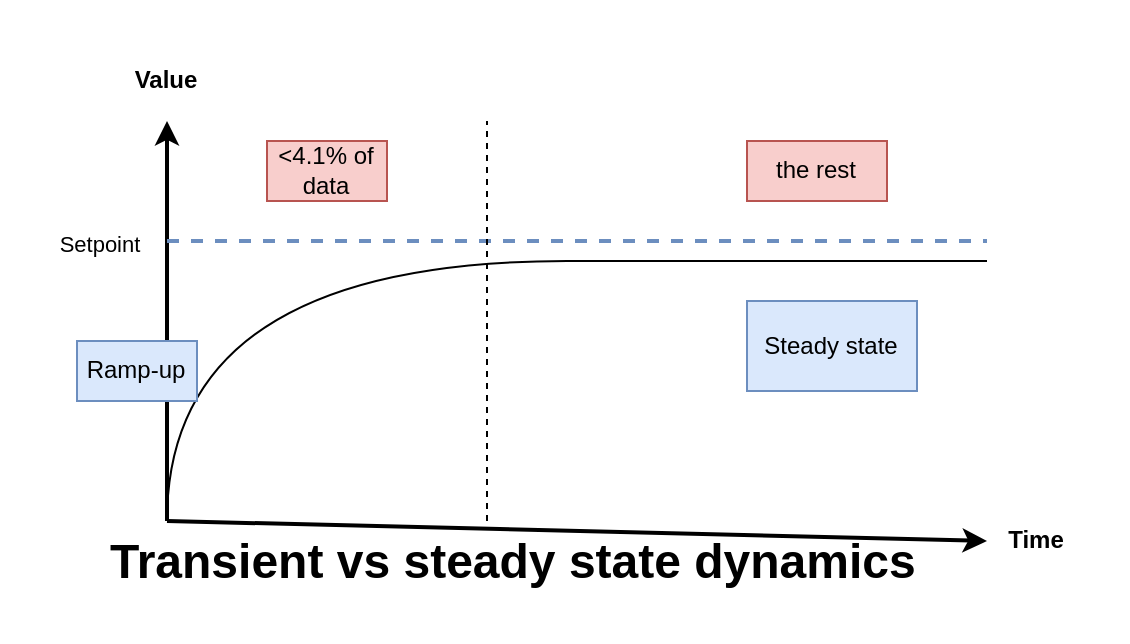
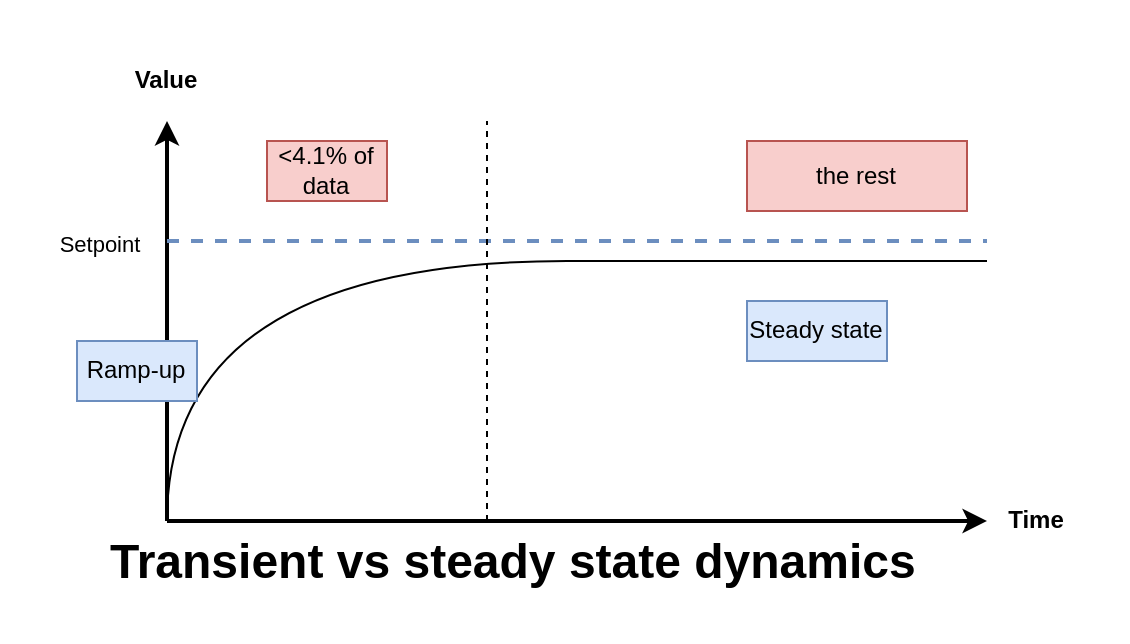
- <mxCell id="12" value="the rest" style="text;html=1;align=center;verticalAlign=middle;whiteSpace=wrap;rounded=0;fillColor=#f8cecc;strokeColor=#b85450;" vertex="1" parent="1"><mxGeometry x="373" y="70" width="70" height="30" as="geometry" /></mxCell>
+ <mxCell id="12" value="the rest" style="text;html=1;align=center;verticalAlign=middle;whiteSpace=wrap;rounded=0;fillColor=#f8cecc;strokeColor=#b85450;" vertex="1" parent="1"><mxGeometry x="373" y="70" width="110" height="35" as="geometry" /></mxCell>
- <mxCell id="10" value="Steady state" style="text;html=1;align=center;verticalAlign=middle;whiteSpace=wrap;rounded=0;fillColor=#dae8fc;strokeColor=#6c8ebf;" vertex="1" parent="1"><mxGeometry x="373" y="150" width="85" height="45" as="geometry" /></mxCell>
+ <mxCell id="10" value="Steady state" style="text;html=1;align=center;verticalAlign=middle;whiteSpace=wrap;rounded=0;fillColor=#dae8fc;strokeColor=#6c8ebf;" vertex="1" parent="1"><mxGeometry x="373" y="150" width="70" height="30" as="geometry" /></mxCell>
- <mxCell id="5" value="Time" style="text;html=1;align=center;verticalAlign=middle;whiteSpace=wrap;rounded=0;fontStyle=1" vertex="1" parent="1"><mxGeometry x="493" y="250" width="50" height="40" as="geometry" /></mxCell>
+ <mxCell id="5" value="Time" style="text;html=1;align=center;verticalAlign=middle;whiteSpace=wrap;rounded=0;fontStyle=1" vertex="1" parent="1"><mxGeometry x="493" y="240" width="50" height="40" as="geometry" /></mxCell>
